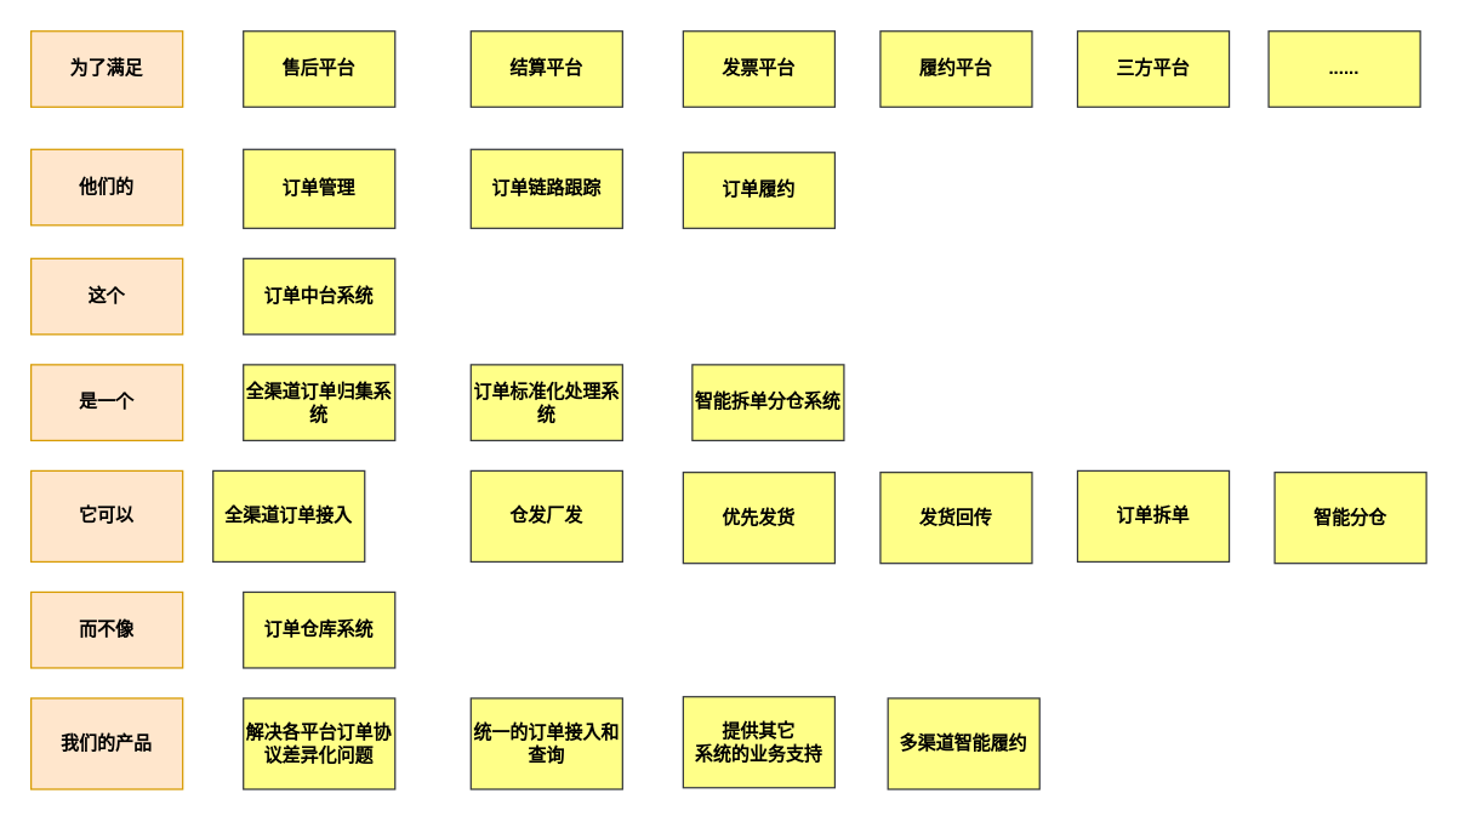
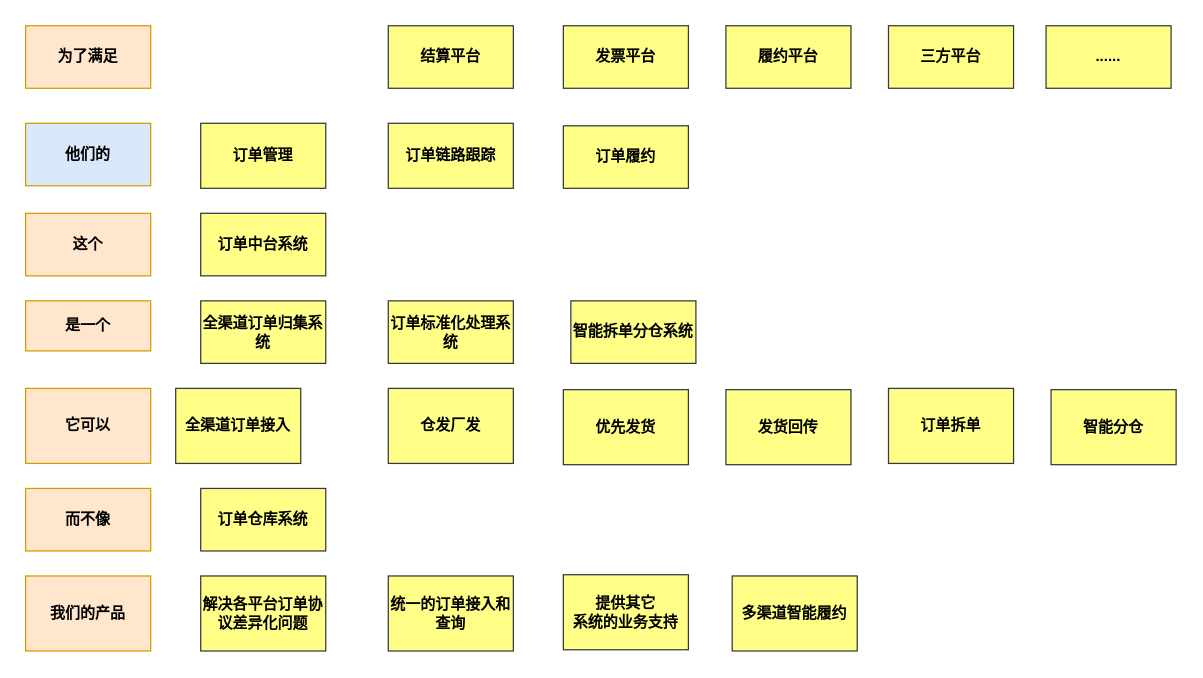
- <mxCell id="10" value="&lt;b&gt;售后平台&lt;/b&gt;" style="rounded=0;whiteSpace=wrap;html=1;fillColor=#ffff88;strokeColor=#36393d;" parent="1" vertex="1"><mxGeometry x="160" y="20" width="100" height="50" as="geometry" /></mxCell>
- <mxCell id="3" value="&lt;b&gt;他们的&lt;/b&gt;" style="rounded=0;whiteSpace=wrap;html=1;fillColor=#ffe6cc;strokeColor=#d79b00;" parent="1" vertex="1"><mxGeometry x="20" y="98" width="100" height="50" as="geometry" /></mxCell>
+ <mxCell id="3" value="&lt;b&gt;他们的&lt;/b&gt;" style="rounded=0;whiteSpace=wrap;html=1;fillColor=#dae8fc;strokeColor=#d79b00;" parent="1" vertex="1"><mxGeometry x="20" y="98" width="100" height="50" as="geometry" /></mxCell>
- <mxCell id="5" value="&lt;b&gt;是一个&lt;/b&gt;" style="rounded=0;whiteSpace=wrap;html=1;fillColor=#ffe6cc;strokeColor=#d79b00;" parent="1" vertex="1"><mxGeometry x="20" y="240" width="100" height="50" as="geometry" /></mxCell>
+ <mxCell id="5" value="&lt;b&gt;是一个&lt;/b&gt;" style="rounded=0;whiteSpace=wrap;html=1;fillColor=#ffe6cc;strokeColor=#d79b00;" parent="1" vertex="1"><mxGeometry x="20" y="240" width="100" height="40" as="geometry" /></mxCell>
